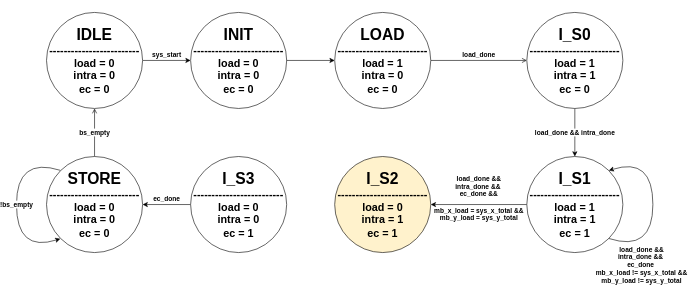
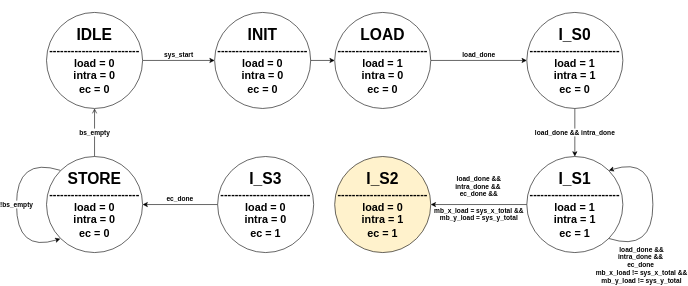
- <mxCell id="4" value="&lt;span&gt;&lt;font style=&quot;font-size: 26px;&quot;&gt;INIT&lt;/font&gt;&lt;/span&gt;&lt;div&gt;&lt;span style=&quot;font-size: 18px;&quot;&gt;&lt;span&gt;-------------------------&lt;br&gt;&lt;/span&gt;&lt;/span&gt;&lt;div&gt;&lt;span style=&quot;font-size: 18px;&quot;&gt;&lt;span&gt;load = 0&lt;/span&gt;&lt;/span&gt;&lt;/div&gt;&lt;div&gt;&lt;span style=&quot;font-size: 18px;&quot;&gt;&lt;span&gt;intra = 0&lt;/span&gt;&lt;/span&gt;&lt;/div&gt;&lt;div&gt;&lt;span style=&quot;font-size: 18px;&quot;&gt;&lt;span&gt;ec = 0&lt;/span&gt;&lt;/span&gt;&lt;/div&gt;&lt;/div&gt;" style="ellipse;whiteSpace=wrap;html=1;aspect=fixed;fontStyle=1" vertex="1" parent="1"><mxGeometry x="310" y="20" width="160" height="160" as="geometry" /></mxCell>
+ <mxCell id="4" value="&lt;span&gt;&lt;font style=&quot;font-size: 26px;&quot;&gt;INIT&lt;/font&gt;&lt;/span&gt;&lt;div&gt;&lt;span style=&quot;font-size: 18px;&quot;&gt;&lt;span&gt;-------------------------&lt;br&gt;&lt;/span&gt;&lt;/span&gt;&lt;div&gt;&lt;span style=&quot;font-size: 18px;&quot;&gt;&lt;span&gt;load = 0&lt;/span&gt;&lt;/span&gt;&lt;/div&gt;&lt;div&gt;&lt;span style=&quot;font-size: 18px;&quot;&gt;&lt;span&gt;intra = 0&lt;/span&gt;&lt;/span&gt;&lt;/div&gt;&lt;div&gt;&lt;span style=&quot;font-size: 18px;&quot;&gt;&lt;span&gt;ec = 0&lt;/span&gt;&lt;/span&gt;&lt;/div&gt;&lt;/div&gt;" style="ellipse;whiteSpace=wrap;html=1;aspect=fixed;fontStyle=1" vertex="1" parent="1"><mxGeometry x="350" y="20" width="160" height="160" as="geometry" /></mxCell>
- <mxCell id="5" value="load_done" style="edgeStyle=orthogonalEdgeStyle;rounded=0;orthogonalLoop=1;jettySize=auto;html=1;entryX=0;entryY=0.5;entryDx=0;entryDy=0;fontStyle=1;endArrow=open;" edge="1" parent="1" source="6" target="9"><mxGeometry y="10" relative="1" as="geometry"><mxPoint as="offset" /></mxGeometry></mxCell>
+ <mxCell id="5" value="load_done" style="edgeStyle=orthogonalEdgeStyle;rounded=0;orthogonalLoop=1;jettySize=auto;html=1;entryX=0;entryY=0.5;entryDx=0;entryDy=0;fontStyle=1" edge="1" parent="1" source="6" target="9"><mxGeometry y="10" relative="1" as="geometry"><mxPoint as="offset" /></mxGeometry></mxCell>
- <mxCell id="14" value="&lt;span style=&quot;&quot;&gt;&lt;font style=&quot;font-size: 26px;&quot;&gt;I_S3&lt;/font&gt;&lt;/span&gt;&lt;br&gt;&lt;div&gt;&lt;span style=&quot;font-size: 18px;&quot;&gt;&lt;span&gt;-------------------------&lt;br&gt;&lt;/span&gt;&lt;/span&gt;&lt;div&gt;&lt;span style=&quot;font-size: 18px;&quot;&gt;&lt;span&gt;load = 0&lt;/span&gt;&lt;/span&gt;&lt;/div&gt;&lt;div&gt;&lt;span style=&quot;font-size: 18px;&quot;&gt;&lt;span&gt;intra = 0&lt;/span&gt;&lt;/span&gt;&lt;/div&gt;&lt;div&gt;&lt;span style=&quot;font-size: 18px;&quot;&gt;&lt;span&gt;ec = 1&lt;/span&gt;&lt;/span&gt;&lt;/div&gt;&lt;/div&gt;" style="ellipse;whiteSpace=wrap;html=1;aspect=fixed;fontStyle=1" vertex="1" parent="1"><mxGeometry x="310" y="260" width="160" height="160" as="geometry" /></mxCell>
+ <mxCell id="14" value="&lt;span style=&quot;&quot;&gt;&lt;font style=&quot;font-size: 26px;&quot;&gt;I_S3&lt;/font&gt;&lt;/span&gt;&lt;br&gt;&lt;div&gt;&lt;span style=&quot;font-size: 18px;&quot;&gt;&lt;span&gt;-------------------------&lt;br&gt;&lt;/span&gt;&lt;/span&gt;&lt;div&gt;&lt;span style=&quot;font-size: 18px;&quot;&gt;&lt;span&gt;load = 0&lt;/span&gt;&lt;/span&gt;&lt;/div&gt;&lt;div&gt;&lt;span style=&quot;font-size: 18px;&quot;&gt;&lt;span&gt;intra = 0&lt;/span&gt;&lt;/span&gt;&lt;/div&gt;&lt;div&gt;&lt;span style=&quot;font-size: 18px;&quot;&gt;&lt;span&gt;ec = 1&lt;/span&gt;&lt;/span&gt;&lt;/div&gt;&lt;/div&gt;" style="ellipse;whiteSpace=wrap;html=1;aspect=fixed;fontStyle=1" vertex="1" parent="1"><mxGeometry x="355" y="260" width="160" height="160" as="geometry" /></mxCell>
